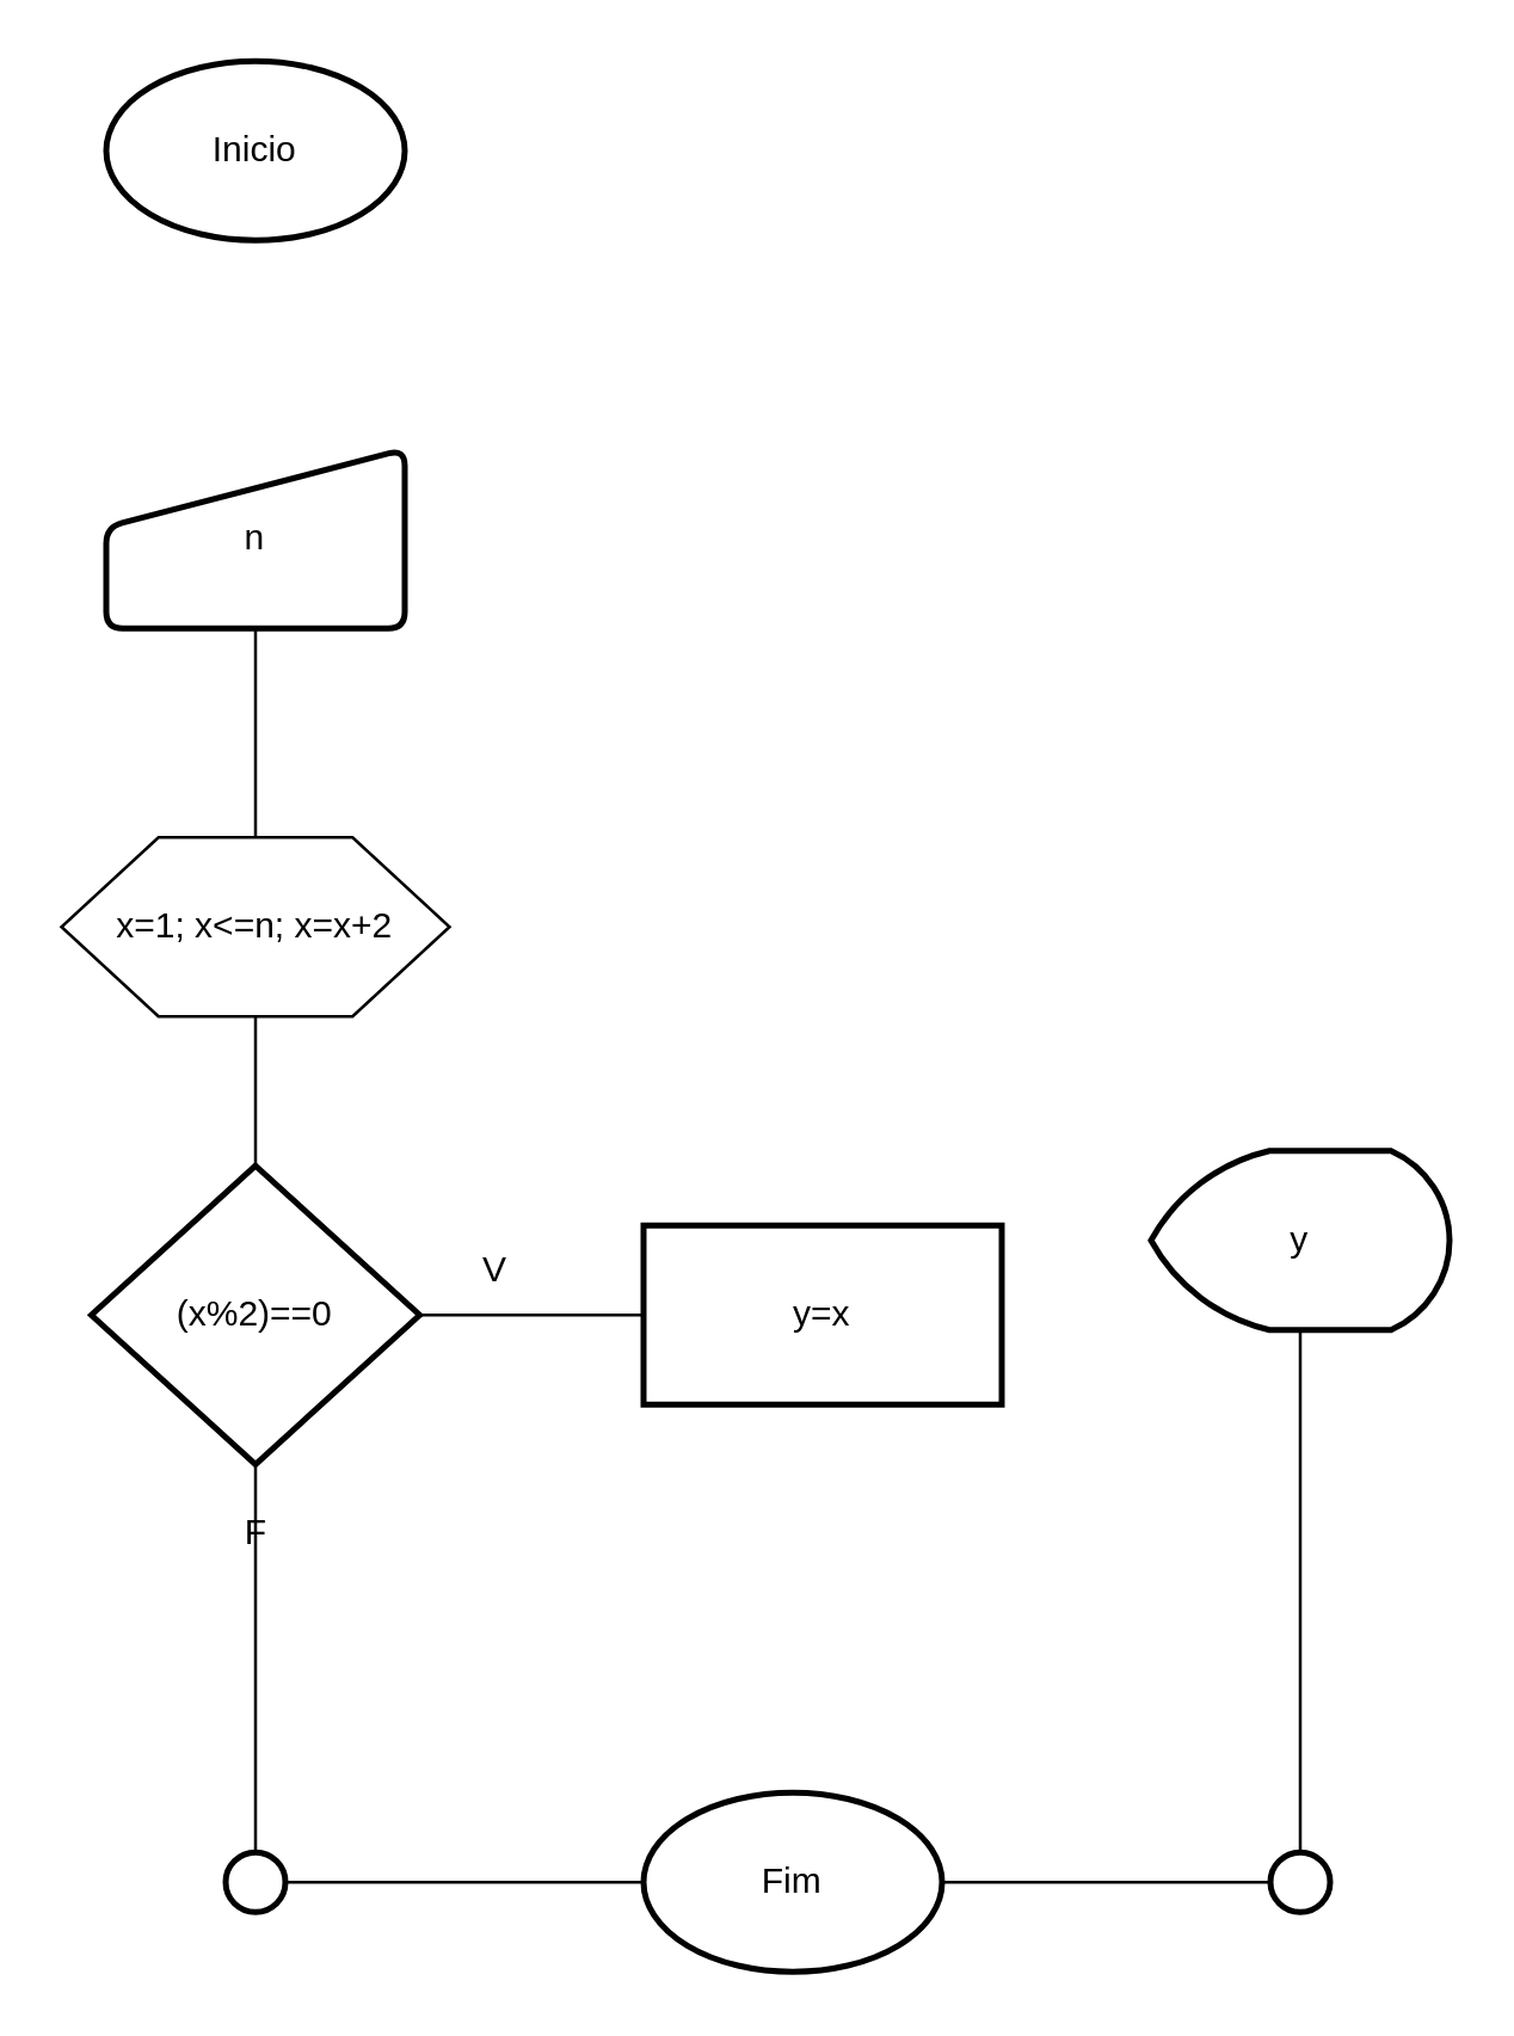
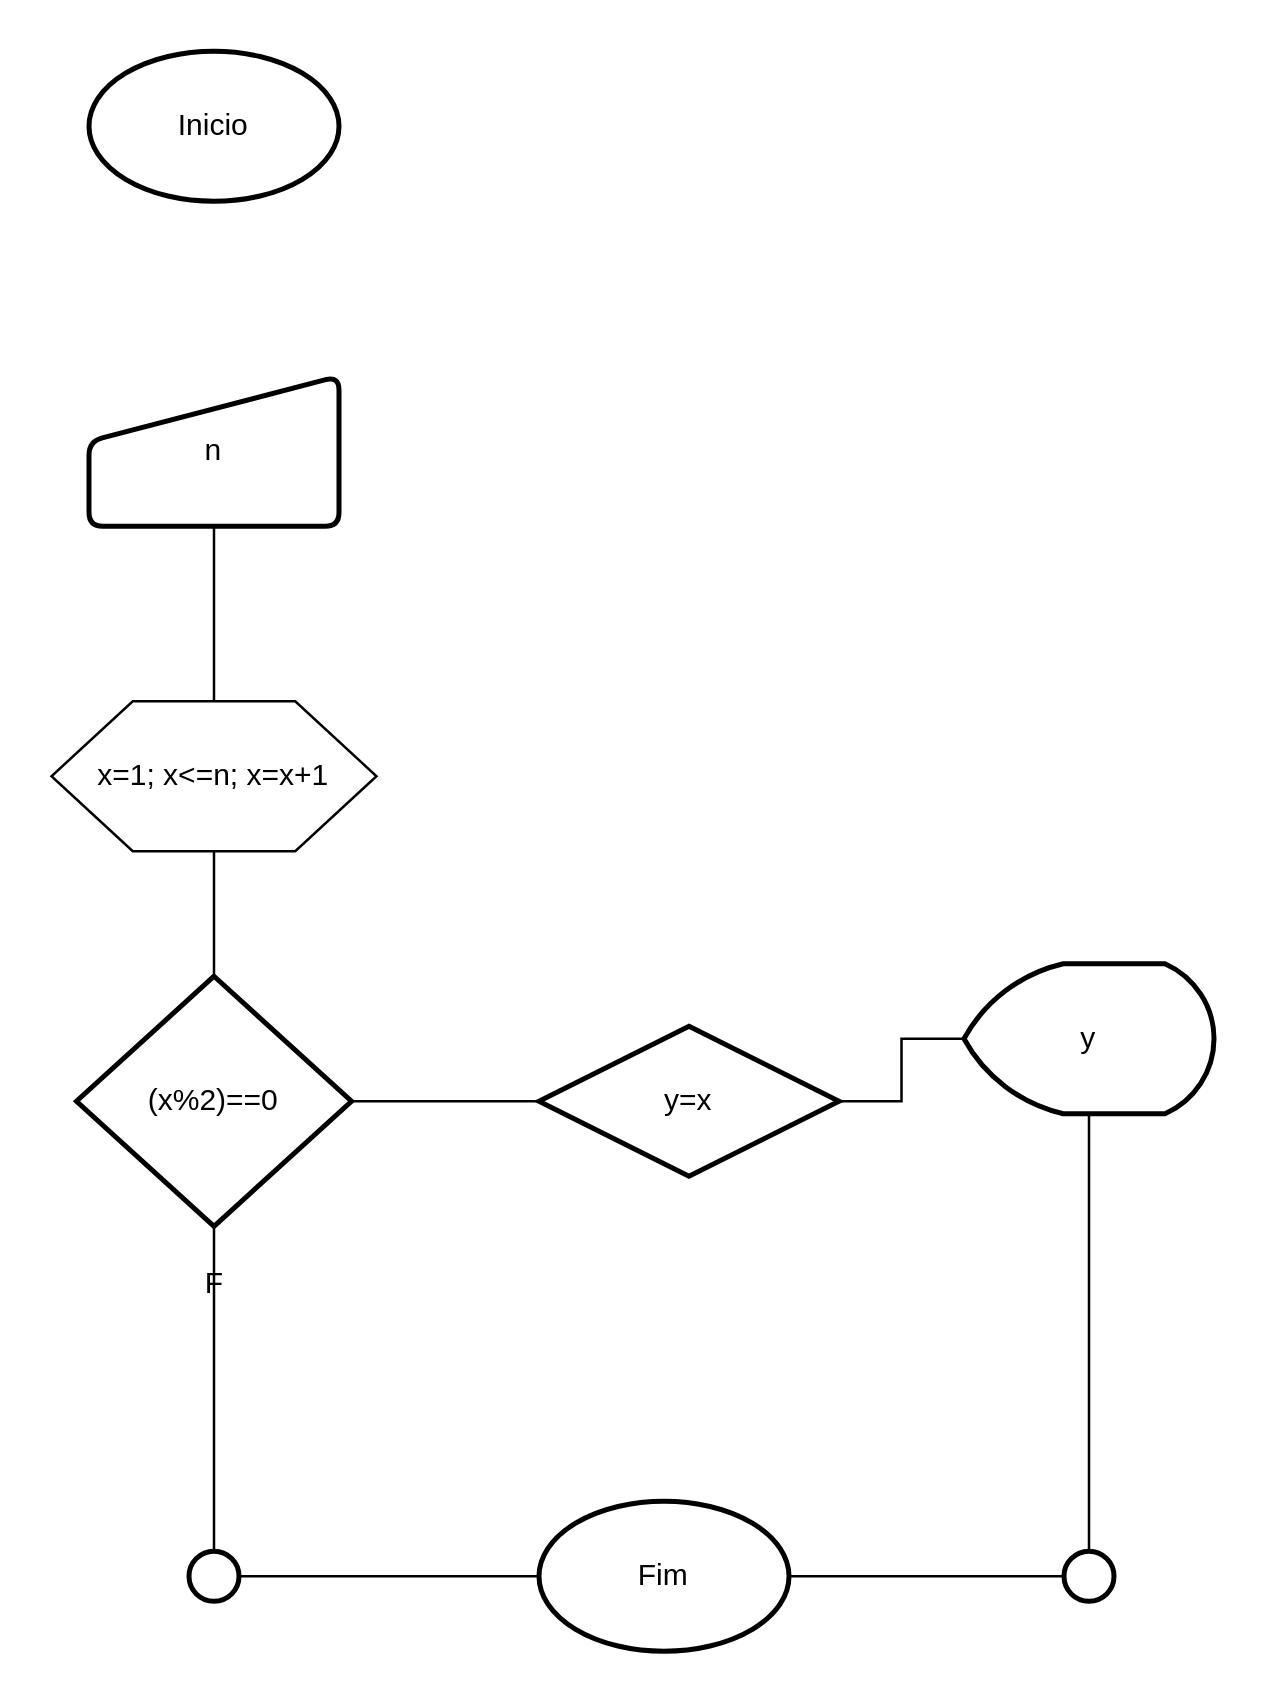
- <mxCell id="6" value="x=1; x&amp;lt;=n; x=x+2" style="shape=hexagon;perimeter=hexagonPerimeter2;whiteSpace=wrap;html=1;size=0.25" vertex="1" parent="1"><mxGeometry x="20" y="280" width="130" height="60" as="geometry" /></mxCell>
+ <mxCell id="6" value="x=1; x&amp;lt;=n; x=x+1" style="shape=hexagon;perimeter=hexagonPerimeter2;whiteSpace=wrap;html=1;size=0.25" vertex="1" parent="1"><mxGeometry x="20" y="280" width="130" height="60" as="geometry" /></mxCell>
- <mxCell id="16" value="V" style="text;html=1;align=center;verticalAlign=middle;resizable=0;points=[];autosize=1;strokeColor=none;fillColor=none;" vertex="1" parent="1"><mxGeometry x="150" y="410" width="30" height="30" as="geometry" /></mxCell>
+ <mxCell id="10" value="" style="edgeStyle=orthogonalEdgeStyle;rounded=0;orthogonalLoop=1;jettySize=auto;html=1;endArrow=none;endFill=0;" edge="1" parent="1" source="11" target="13"><mxGeometry relative="1" as="geometry" /></mxCell>
- <mxCell id="11" value="y=x" style="whiteSpace=wrap;html=1;strokeWidth=2;" vertex="1" parent="1"><mxGeometry x="215" y="410" width="120" height="60" as="geometry" /></mxCell>
+ <mxCell id="11" value="y=x" style="rhombus;whiteSpace=wrap;html=1;strokeWidth=2;" vertex="1" parent="1"><mxGeometry x="215" y="410" width="120" height="60" as="geometry" /></mxCell>
